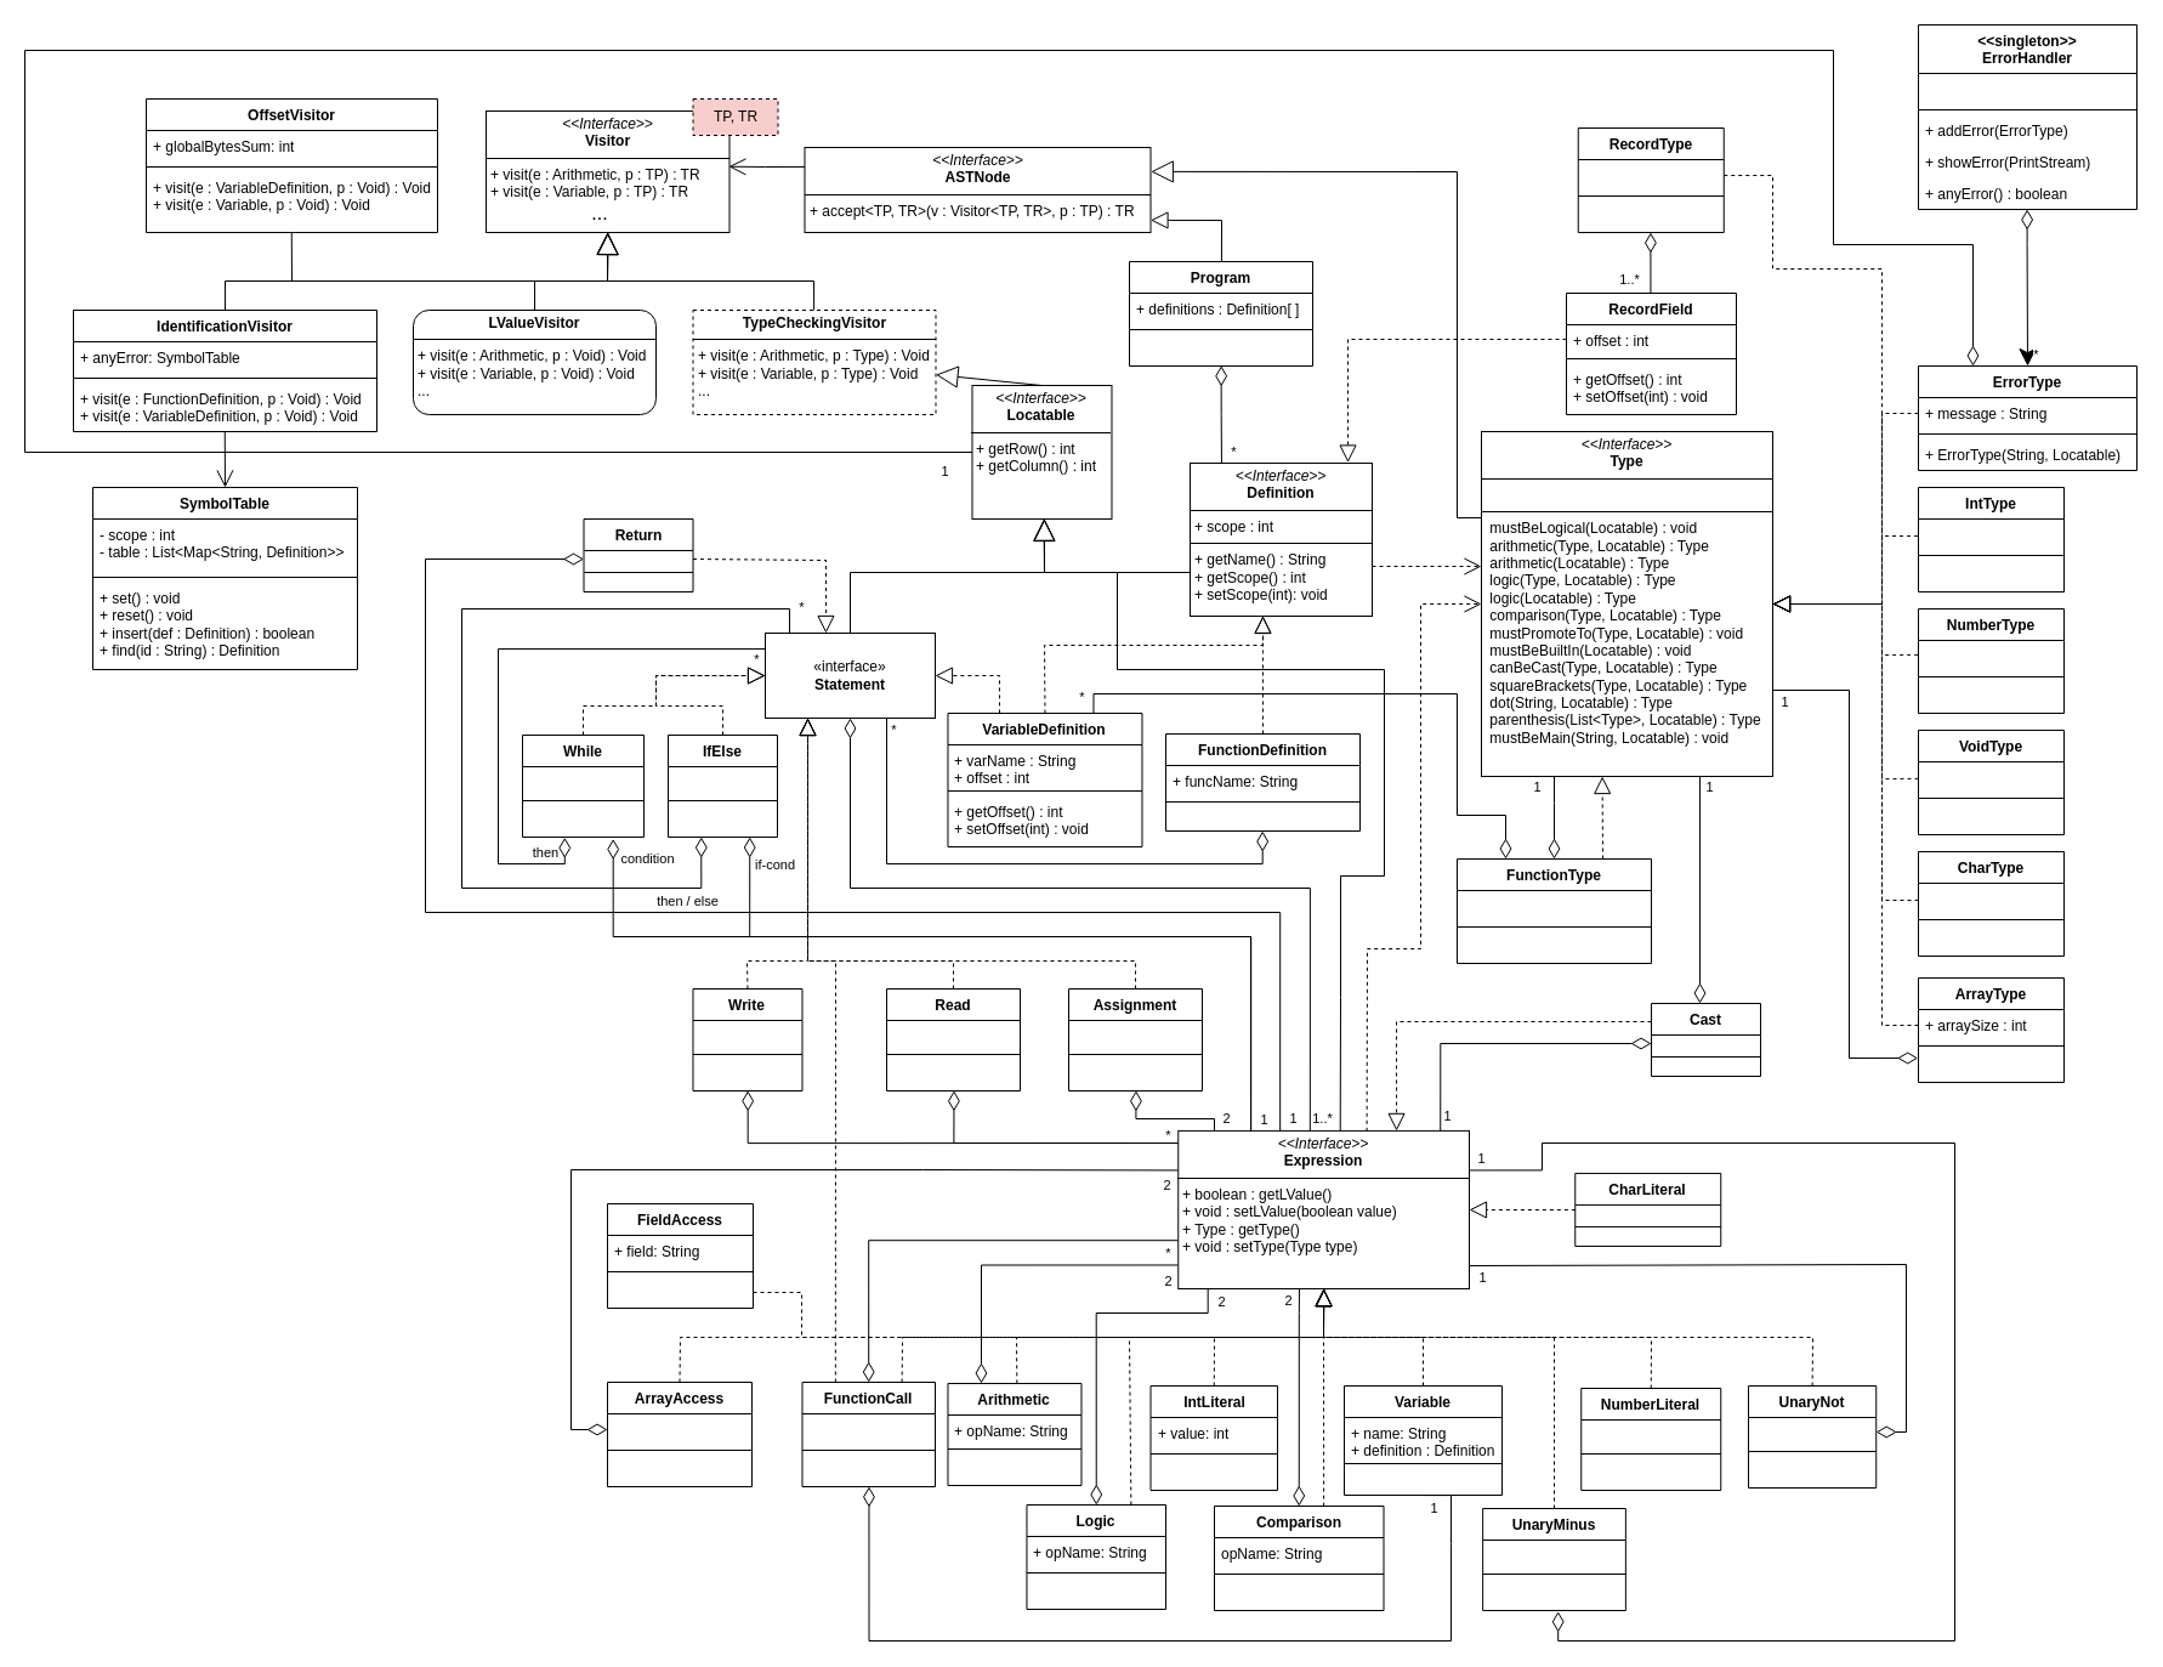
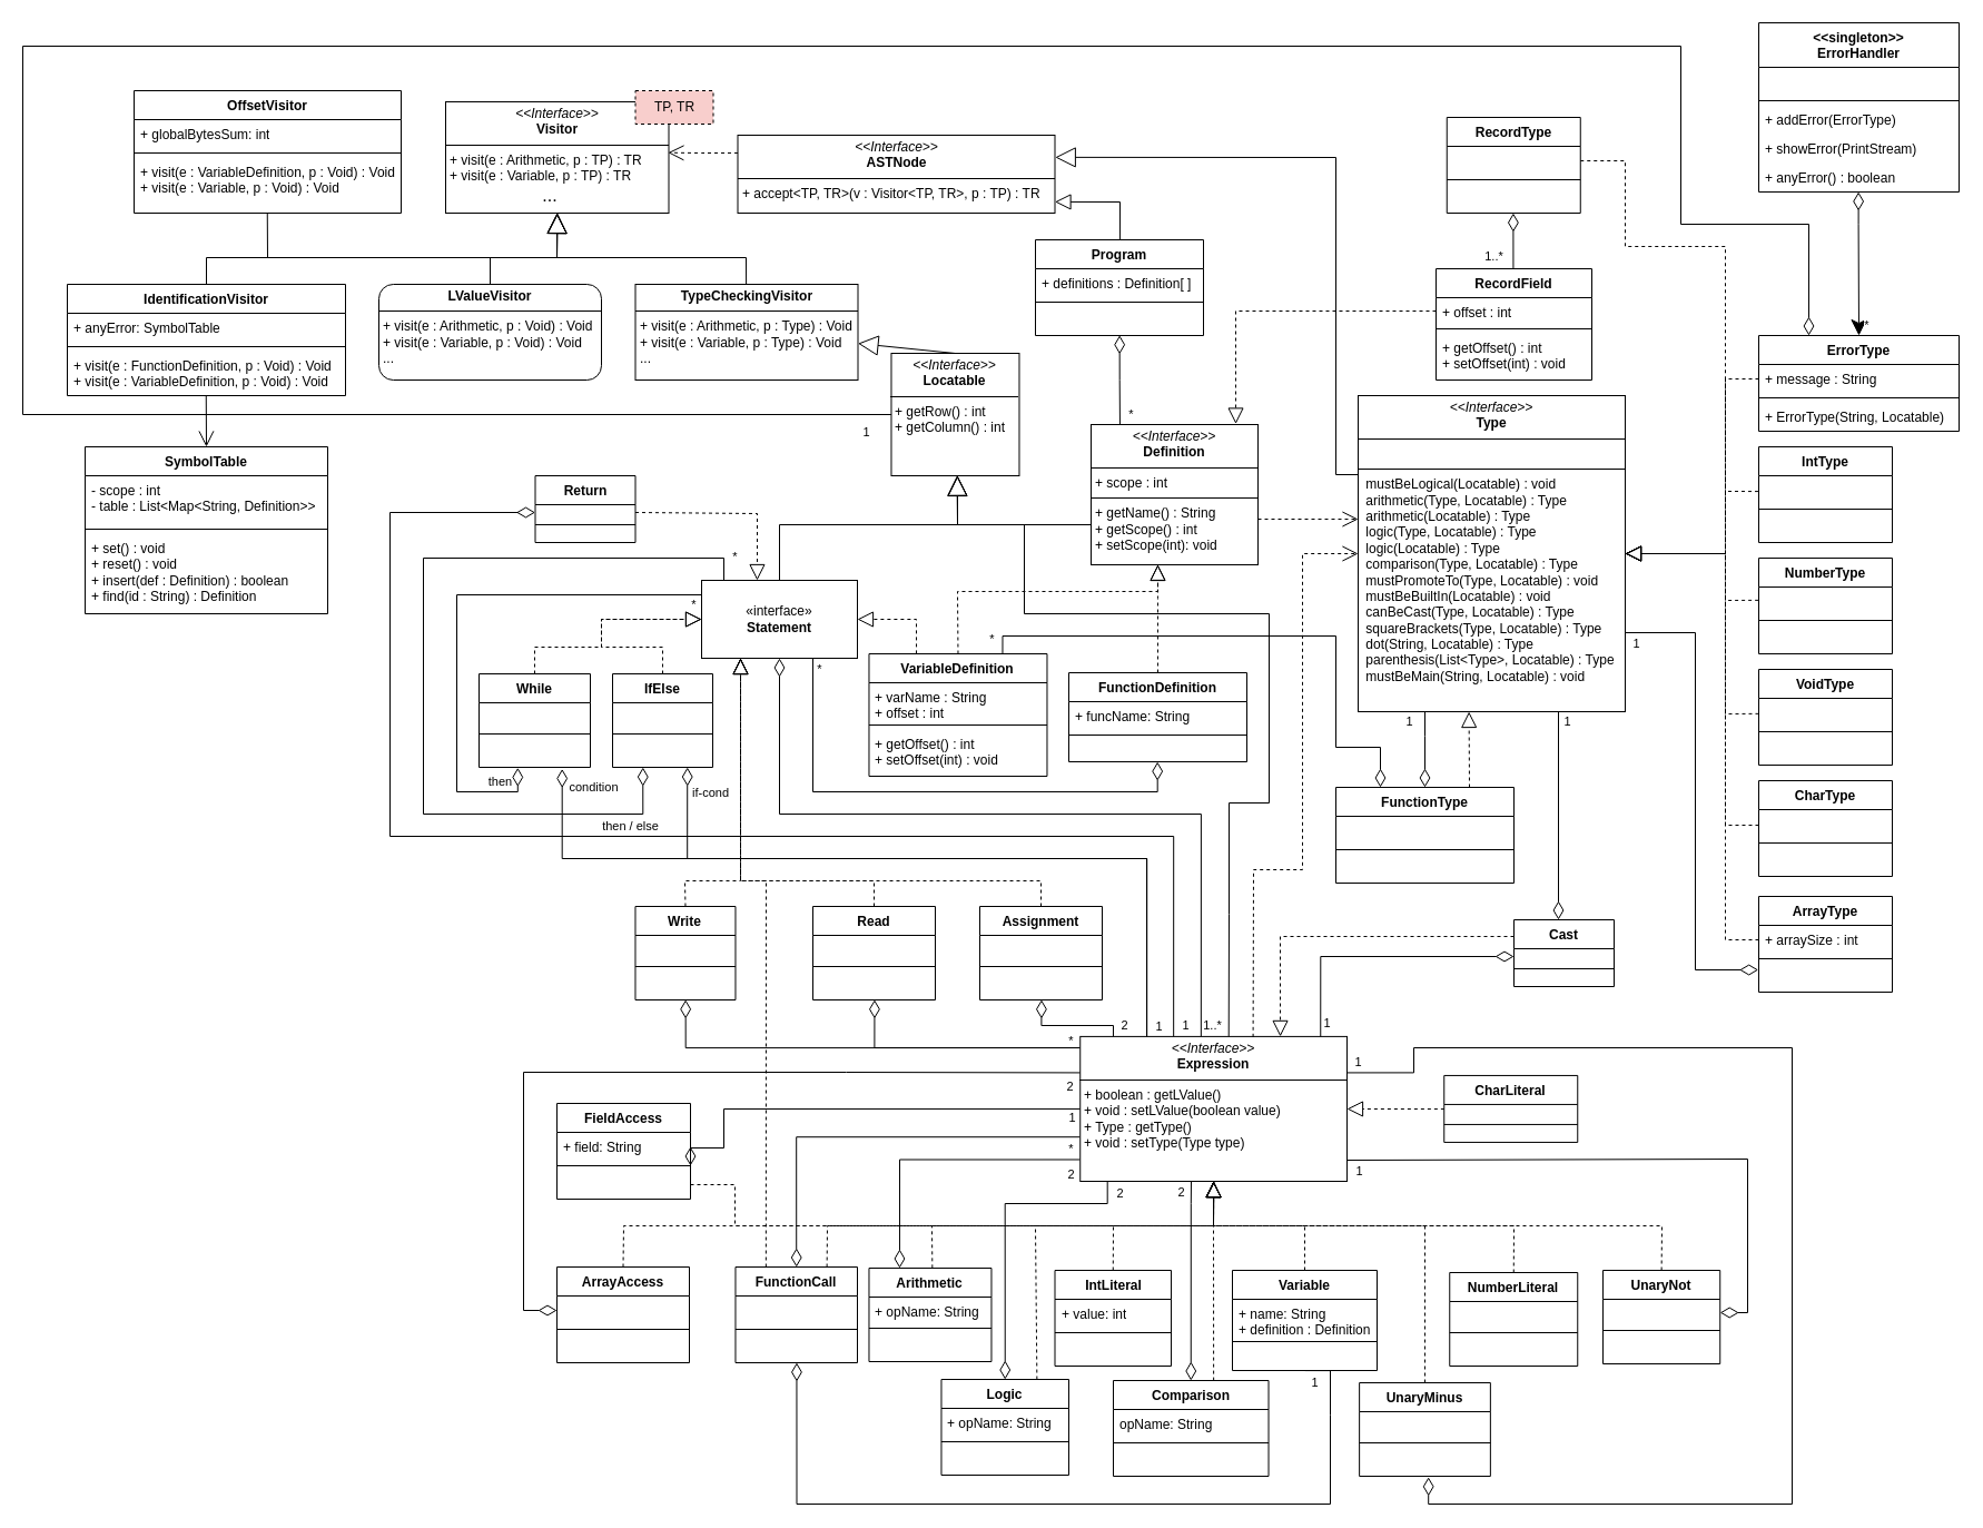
- <mxCell id="241" value="" style="endArrow=open;endSize=12;html=1;rounded=0;entryX=0.997;entryY=0.457;entryDx=0;entryDy=0;exitX=0;exitY=0.228;exitDx=0;exitDy=0;exitPerimeter=0;entryPerimeter=0;" parent="1" source="235" target="234" edge="1"><mxGeometry x="0.538" y="15" width="160" relative="1" as="geometry"><mxPoint x="660" y="161" as="sourcePoint" /><mxPoint x="641.48" y="214.31" as="targetPoint" /><Array as="points"><mxPoint x="630" y="137" /></Array><mxPoint as="offset" /></mxGeometry></mxCell>
+ <mxCell id="241" value="" style="endArrow=open;endSize=12;html=1;rounded=0;entryX=0.997;entryY=0.457;entryDx=0;entryDy=0;exitX=0;exitY=0.228;exitDx=0;exitDy=0;exitPerimeter=0;entryPerimeter=0;dashed=1;" parent="1" source="235" target="234" edge="1"><mxGeometry x="0.538" y="15" width="160" relative="1" as="geometry"><mxPoint x="660" y="161" as="sourcePoint" /><mxPoint x="641.48" y="214.31" as="targetPoint" /><Array as="points"><mxPoint x="630" y="137" /></Array><mxPoint as="offset" /></mxGeometry></mxCell>
- <mxCell id="237" value="&lt;p style=&quot;margin:0px;margin-top:4px;text-align:center;&quot;&gt;&lt;b&gt;TypeCheckingVisitor&lt;/b&gt;&lt;/p&gt;&lt;hr size=&quot;1&quot; style=&quot;border-style:solid;&quot;&gt;&lt;p style=&quot;margin:0px;margin-left:4px;&quot;&gt;&lt;/p&gt;&lt;p style=&quot;margin:0px;margin-left:4px;&quot;&gt;+ visit(e : Arithmetic, p : Type) : Void&lt;br&gt;+ visit(e : Variable, p : Type) :&amp;nbsp;&lt;span style=&quot;background-color: transparent; color: light-dark(rgb(0, 0, 0), rgb(255, 255, 255));&quot;&gt;Void&lt;/span&gt;&lt;/p&gt;&lt;p style=&quot;margin:0px;margin-left:4px;&quot;&gt;...&lt;/p&gt;" style="verticalAlign=top;align=left;overflow=fill;html=1;whiteSpace=wrap;dashed=1;" parent="1" vertex="1"><mxGeometry x="570.5" y="255" width="200" height="86" as="geometry" /></mxCell>
+ <mxCell id="237" value="&lt;p style=&quot;margin:0px;margin-top:4px;text-align:center;&quot;&gt;&lt;b&gt;TypeCheckingVisitor&lt;/b&gt;&lt;/p&gt;&lt;hr size=&quot;1&quot; style=&quot;border-style:solid;&quot;&gt;&lt;p style=&quot;margin:0px;margin-left:4px;&quot;&gt;&lt;/p&gt;&lt;p style=&quot;margin:0px;margin-left:4px;&quot;&gt;+ visit(e : Arithmetic, p : Type) : Void&lt;br&gt;+ visit(e : Variable, p : Type) :&amp;nbsp;&lt;span style=&quot;background-color: transparent; color: light-dark(rgb(0, 0, 0), rgb(255, 255, 255));&quot;&gt;Void&lt;/span&gt;&lt;/p&gt;&lt;p style=&quot;margin:0px;margin-left:4px;&quot;&gt;...&lt;/p&gt;" style="verticalAlign=top;align=left;overflow=fill;html=1;whiteSpace=wrap;" parent="1" vertex="1"><mxGeometry x="570.5" y="255" width="200" height="86" as="geometry" /></mxCell>
+ <mxCell id="139" value="" style="endArrow=none;html=1;endSize=12;startArrow=diamondThin;startSize=14;startFill=0;edgeStyle=orthogonalEdgeStyle;align=left;verticalAlign=bottom;rounded=0;exitX=1;exitY=0.5;exitDx=0;exitDy=0;entryX=0;entryY=0.5;entryDx=0;entryDy=0;" parent="1" source="124" target="233" edge="1"><mxGeometry x="-1" y="3" relative="1" as="geometry"><mxPoint x="570" y="953" as="sourcePoint" /><mxPoint x="950" y="971" as="targetPoint" /><Array as="points"><mxPoint x="650" y="1031" /><mxPoint x="650" y="996" /></Array></mxGeometry></mxCell>
+ <mxCell id="140" value="1" style="edgeLabel;html=1;align=center;verticalAlign=middle;resizable=0;points=[];" parent="139" vertex="1" connectable="0"><mxGeometry x="0.955" y="6" relative="1" as="geometry"><mxPoint x="1" y="14" as="offset" /></mxGeometry></mxCell>
